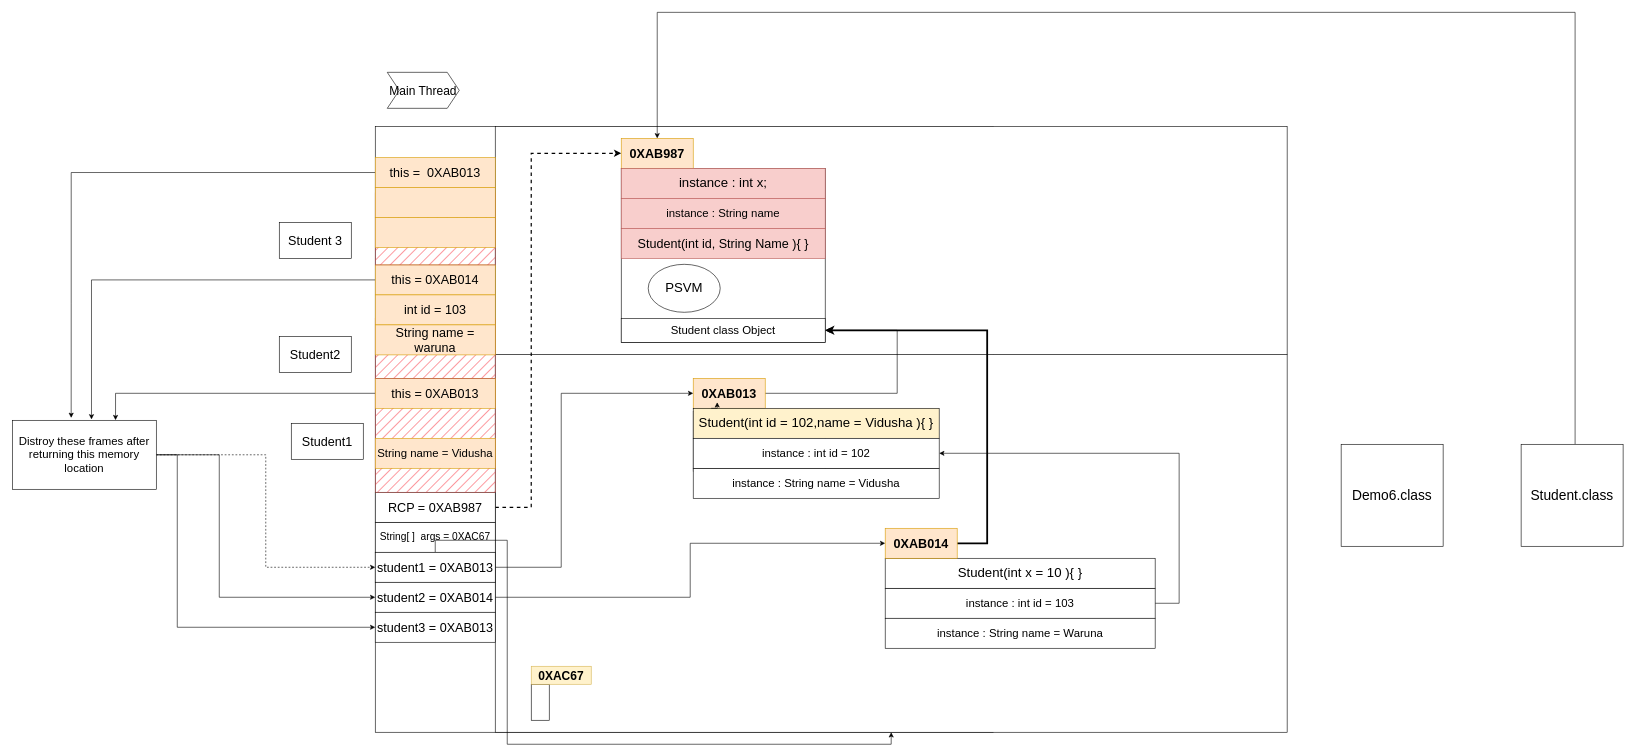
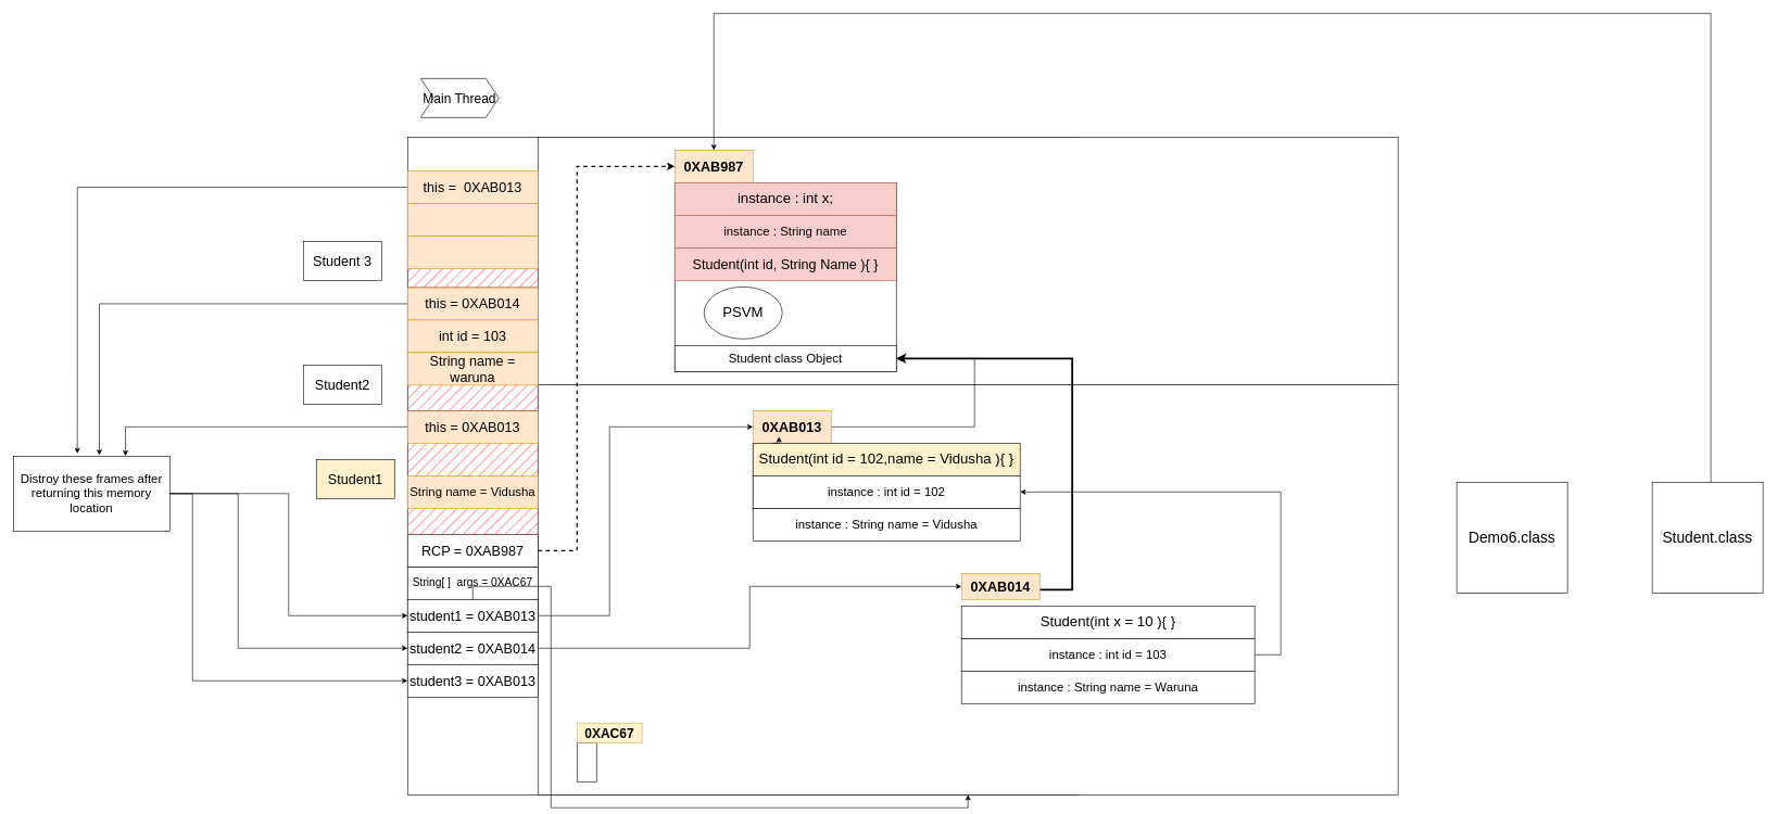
- <mxCell id="26" value="Student1" style="rounded=0;whiteSpace=wrap;html=1;fontSize=21;" parent="1" vertex="1"><mxGeometry x="485" y="705" width="120" height="60" as="geometry" /></mxCell>
+ <mxCell id="26" value="Student1" style="rounded=0;whiteSpace=wrap;html=1;fontSize=21;fillColor=#fff2cc;" parent="1" vertex="1"><mxGeometry x="485" y="705" width="120" height="60" as="geometry" /></mxCell>
- <mxCell id="51" style="edgeStyle=orthogonalEdgeStyle;rounded=0;orthogonalLoop=1;jettySize=auto;html=1;entryX=0;entryY=0.5;entryDx=0;entryDy=0;dashed=1;" parent="1" source="54" target="31" edge="1"><mxGeometry relative="1" as="geometry" /></mxCell>
+ <mxCell id="51" style="edgeStyle=orthogonalEdgeStyle;rounded=0;orthogonalLoop=1;jettySize=auto;html=1;entryX=0;entryY=0.5;entryDx=0;entryDy=0;" parent="1" source="54" target="31" edge="1"><mxGeometry relative="1" as="geometry" /></mxCell>
- <mxCell id="41" value="0XAB014" style="rounded=0;whiteSpace=wrap;html=1;fontSize=21;fontStyle=1;fillColor=#ffe6cc;strokeColor=#d79b00;" parent="1" vertex="1"><mxGeometry x="1475" y="880" width="120" height="50" as="geometry" /></mxCell>
+ <mxCell id="41" value="0XAB014" style="rounded=0;whiteSpace=wrap;html=1;fontSize=21;fontStyle=1;fillColor=#ffe6cc;strokeColor=#d79b00;" parent="1" vertex="1"><mxGeometry x="1475" y="880" width="120" height="40" as="geometry" /></mxCell>
